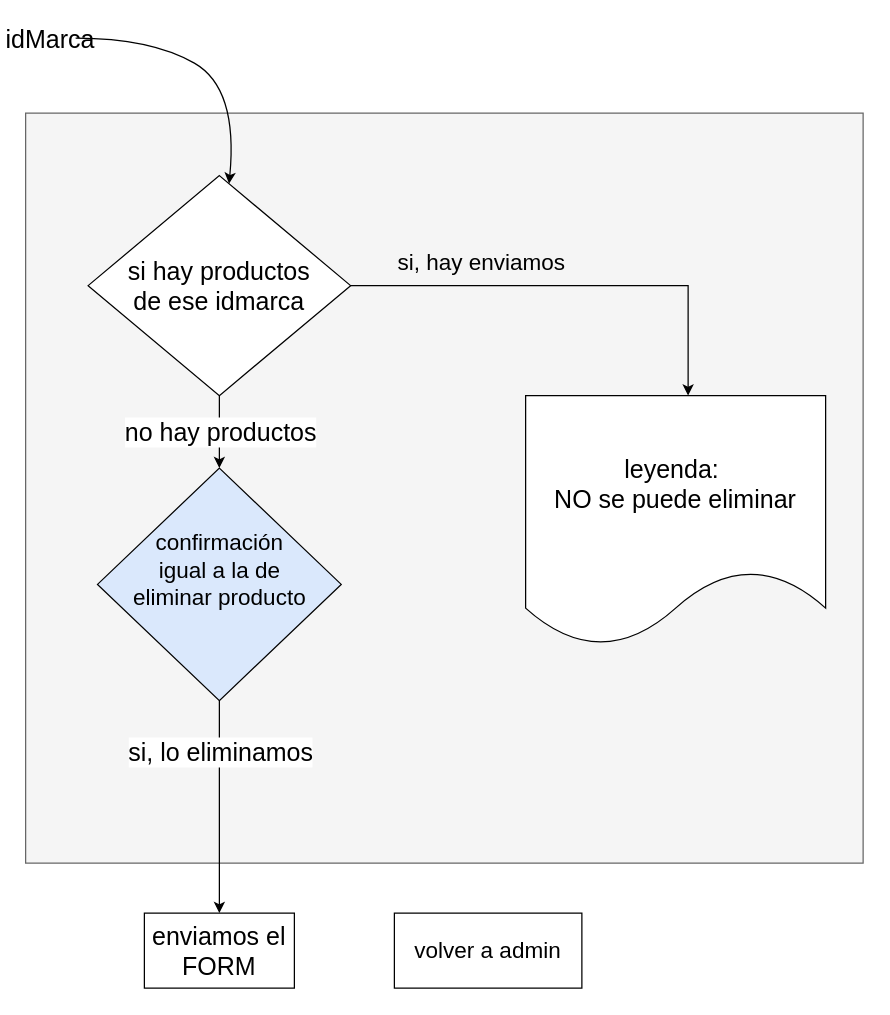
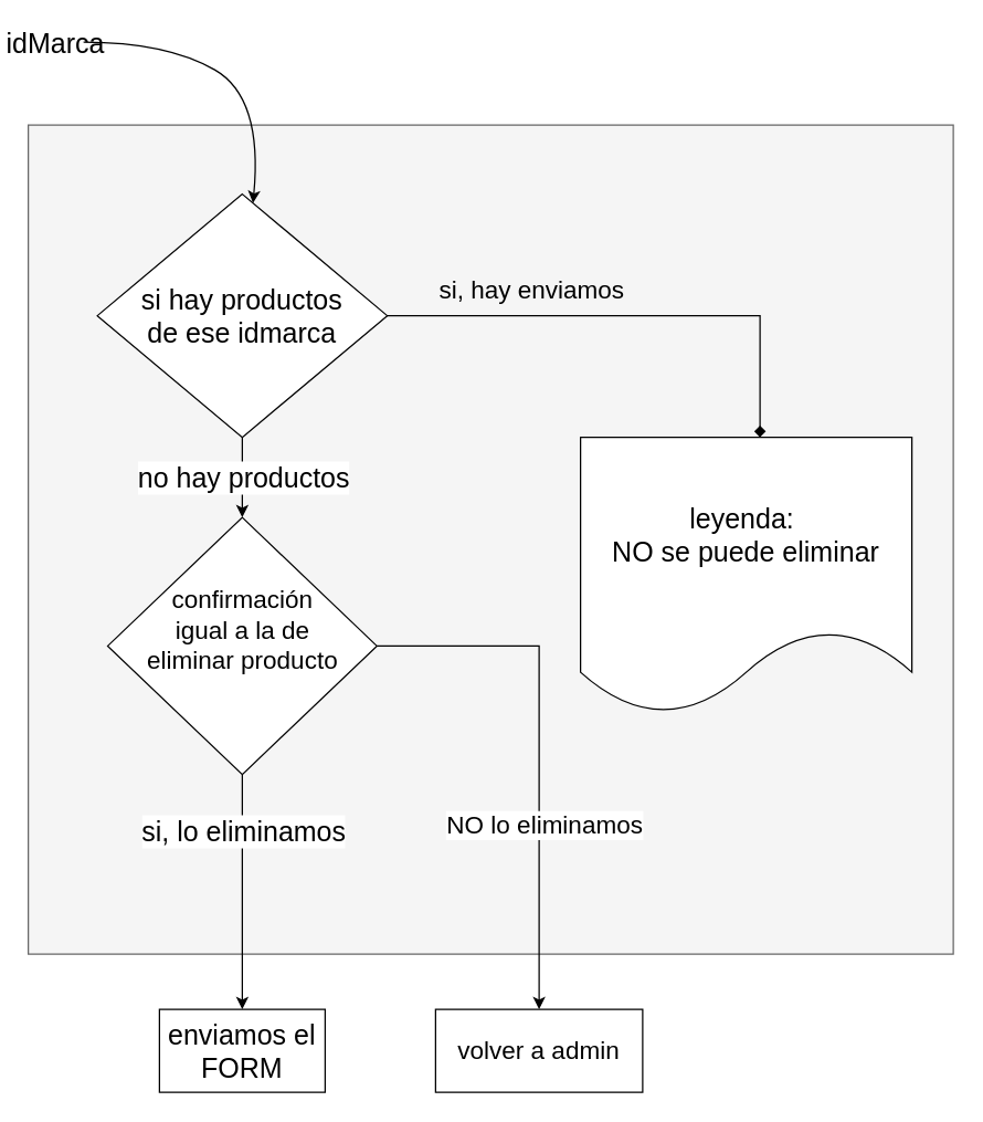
- <mxCell id="5" style="edgeStyle=orthogonalEdgeStyle;rounded=0;orthogonalLoop=1;jettySize=auto;html=1;" edge="1" parent="1" source="6" target="15"><mxGeometry relative="1" as="geometry"><Array as="points"><mxPoint x="550" y="228" /></Array></mxGeometry></mxCell>
+ <mxCell id="5" style="edgeStyle=orthogonalEdgeStyle;rounded=0;orthogonalLoop=1;jettySize=auto;html=1;endArrow=diamond;" edge="1" parent="1" source="6" target="15"><mxGeometry relative="1" as="geometry"><Array as="points"><mxPoint x="550" y="228" /></Array></mxGeometry></mxCell>
- <mxCell id="13" value="&lt;font style=&quot;font-size: 18px&quot;&gt;confirmación &lt;br&gt;igual a la de &lt;br&gt;eliminar producto&lt;br&gt;&lt;br&gt;&lt;/font&gt;" style="rhombus;whiteSpace=wrap;html=1;fillColor=#dae8fc;" vertex="1" parent="1"><mxGeometry x="77.5" y="374" width="195" height="186" as="geometry" /></mxCell>
+ <mxCell id="13" value="&lt;font style=&quot;font-size: 18px&quot;&gt;confirmación &lt;br&gt;igual a la de &lt;br&gt;eliminar producto&lt;br&gt;&lt;br&gt;&lt;/font&gt;" style="rhombus;whiteSpace=wrap;html=1;" vertex="1" parent="1"><mxGeometry x="77.5" y="374" width="195" height="186" as="geometry" /></mxCell>
+ <mxCell id="11" style="edgeStyle=orthogonalEdgeStyle;rounded=0;orthogonalLoop=1;jettySize=auto;html=1;exitX=1;exitY=0.5;exitDx=0;exitDy=0;" edge="1" parent="1" source="13" target="17"><mxGeometry relative="1" as="geometry"><Array as="points"><mxPoint x="390" y="467" /></Array></mxGeometry></mxCell>
+ <mxCell id="12" value="&lt;font style=&quot;font-size: 18px&quot;&gt;NO lo eliminamos&lt;/font&gt;" style="edgeLabel;html=1;align=center;verticalAlign=middle;resizable=0;points=[];" vertex="1" connectable="0" parent="11"><mxGeometry x="0.293" y="3" relative="1" as="geometry"><mxPoint y="1" as="offset" /></mxGeometry></mxCell>
